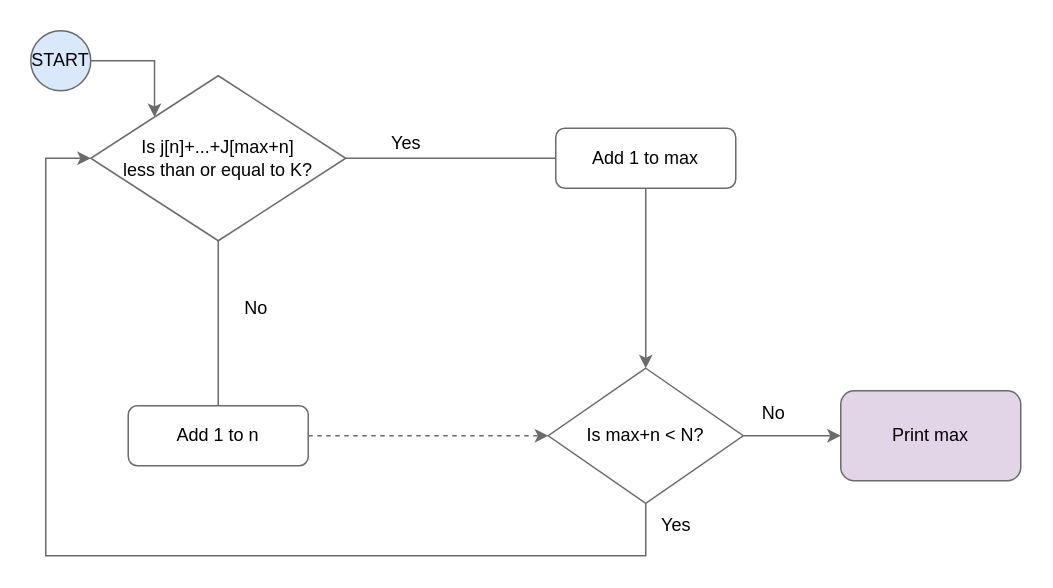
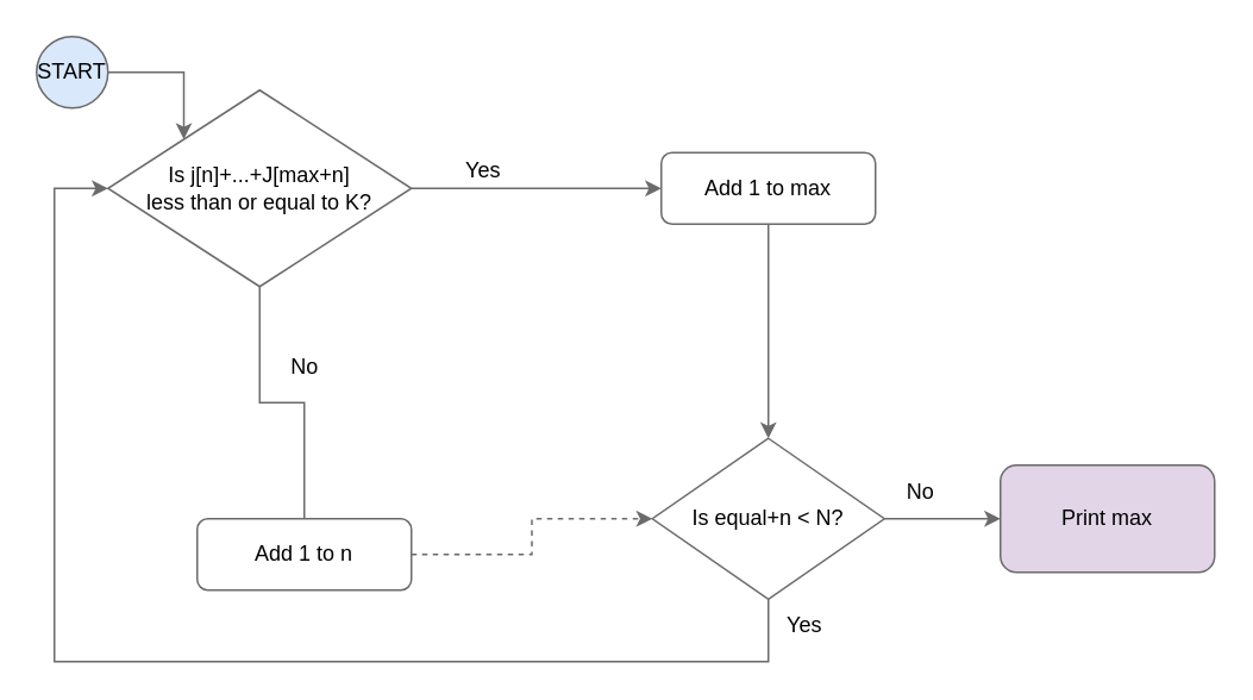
- <mxCell id="3" style="edgeStyle=orthogonalEdgeStyle;rounded=0;html=1;exitX=1;exitY=0.5;exitDx=0;exitDy=0;strokeColor=#6B6B6B;endArrow=none;" edge="1" parent="1" source="4" target="8"><mxGeometry relative="1" as="geometry" /></mxCell>
+ <mxCell id="3" style="edgeStyle=orthogonalEdgeStyle;rounded=0;html=1;exitX=1;exitY=0.5;exitDx=0;exitDy=0;strokeColor=#6B6B6B;" edge="1" parent="1" source="4" target="8"><mxGeometry relative="1" as="geometry" /></mxCell>
- <mxCell id="10" value="Add 1 to n" style="rounded=1;whiteSpace=wrap;html=1;strokeColor=#6B6B6B;" vertex="1" parent="1"><mxGeometry x="85" y="270" width="120" height="40" as="geometry" /></mxCell>
+ <mxCell id="10" value="Add 1 to n" style="rounded=1;whiteSpace=wrap;html=1;strokeColor=#6B6B6B;" vertex="1" parent="1"><mxGeometry x="110" y="290" width="120" height="40" as="geometry" /></mxCell>
- <mxCell id="15" value="Is max+n &amp;lt; N?" style="rhombus;whiteSpace=wrap;html=1;fontSize=12;strokeColor=#6B6B6B;" vertex="1" parent="1"><mxGeometry x="365" y="245" width="130" height="90" as="geometry" /></mxCell>
+ <mxCell id="15" value="Is equal+n &amp;lt; N?" style="rhombus;whiteSpace=wrap;html=1;fontSize=12;strokeColor=#6B6B6B;" vertex="1" parent="1"><mxGeometry x="365" y="245" width="130" height="90" as="geometry" /></mxCell>
